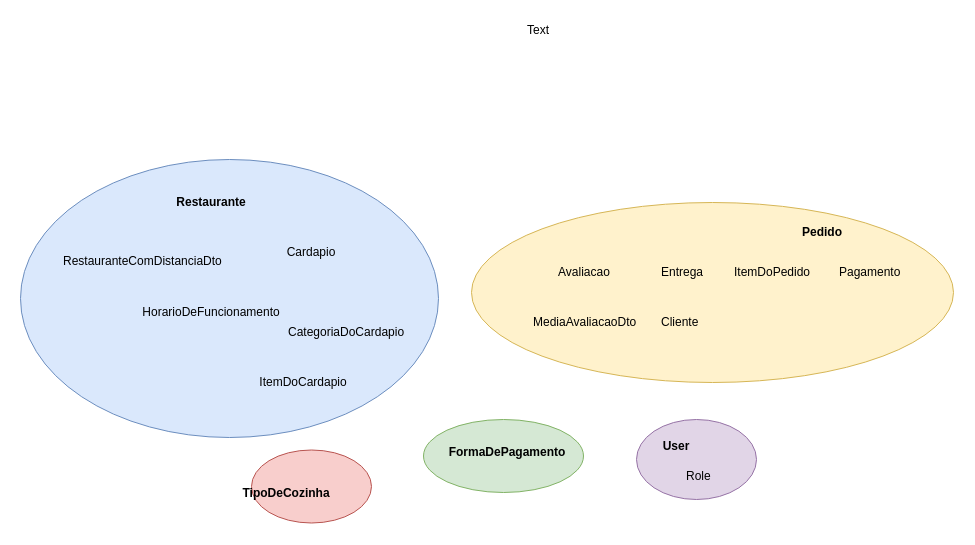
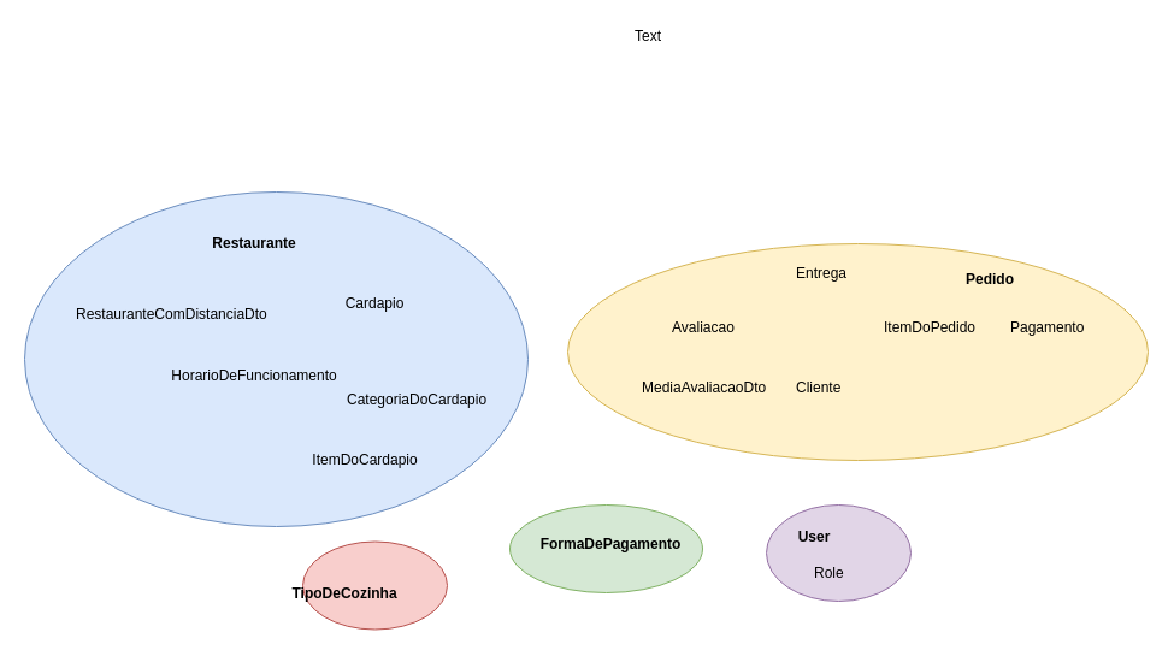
- <mxCell id="10" value="Entrega" style="text;html=1;resizable=0;points=[];autosize=1;align=left;verticalAlign=top;spacingTop=-4;" vertex="1" parent="6"><mxGeometry x="188" y="60" width="60" height="20" as="geometry" /></mxCell>
+ <mxCell id="10" value="Entrega" style="text;html=1;resizable=0;points=[];autosize=1;align=left;verticalAlign=top;spacingTop=-4;" vertex="1" parent="6"><mxGeometry x="188" y="15" width="60" height="20" as="geometry" /></mxCell>
- <mxCell id="5" value="Role" style="text;html=1;resizable=0;points=[];autosize=1;align=left;verticalAlign=top;spacingTop=-4;" vertex="1" parent="2"><mxGeometry x="48" y="47" width="40" height="20" as="geometry" /></mxCell>
+ <mxCell id="5" value="Role" style="text;html=1;resizable=0;points=[];autosize=1;align=left;verticalAlign=top;spacingTop=-4;" vertex="1" parent="2"><mxGeometry x="38" y="47" width="40" height="20" as="geometry" /></mxCell>
